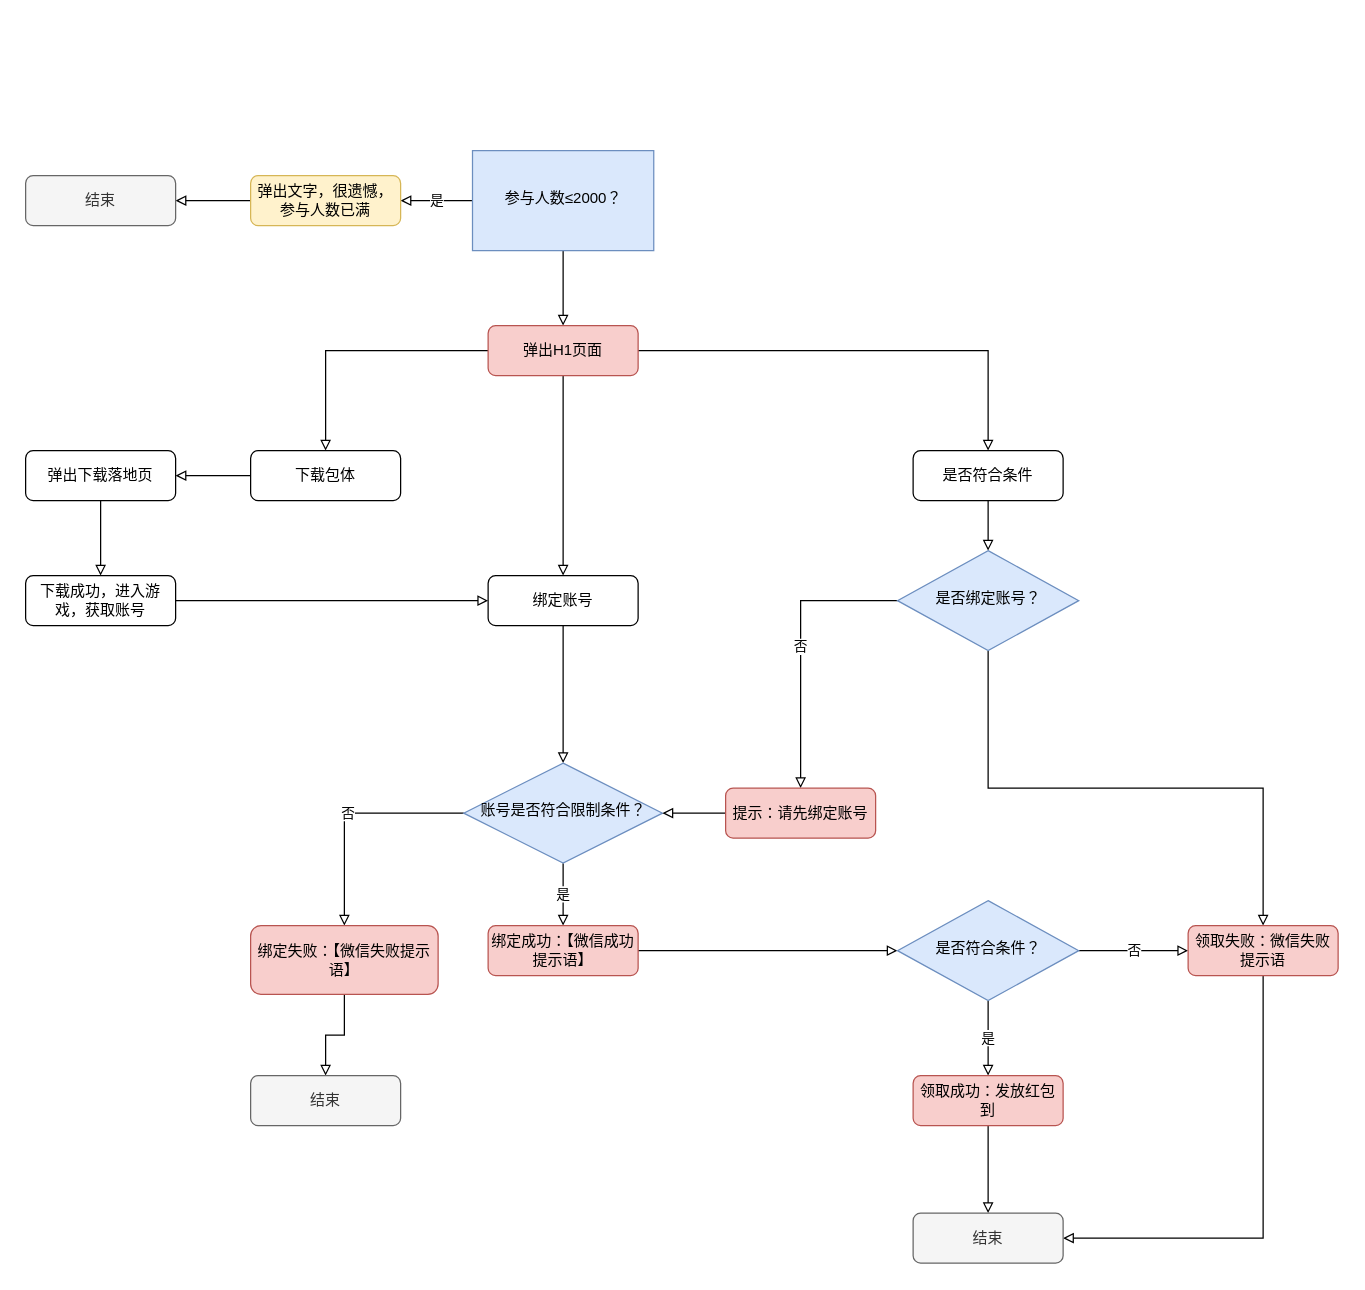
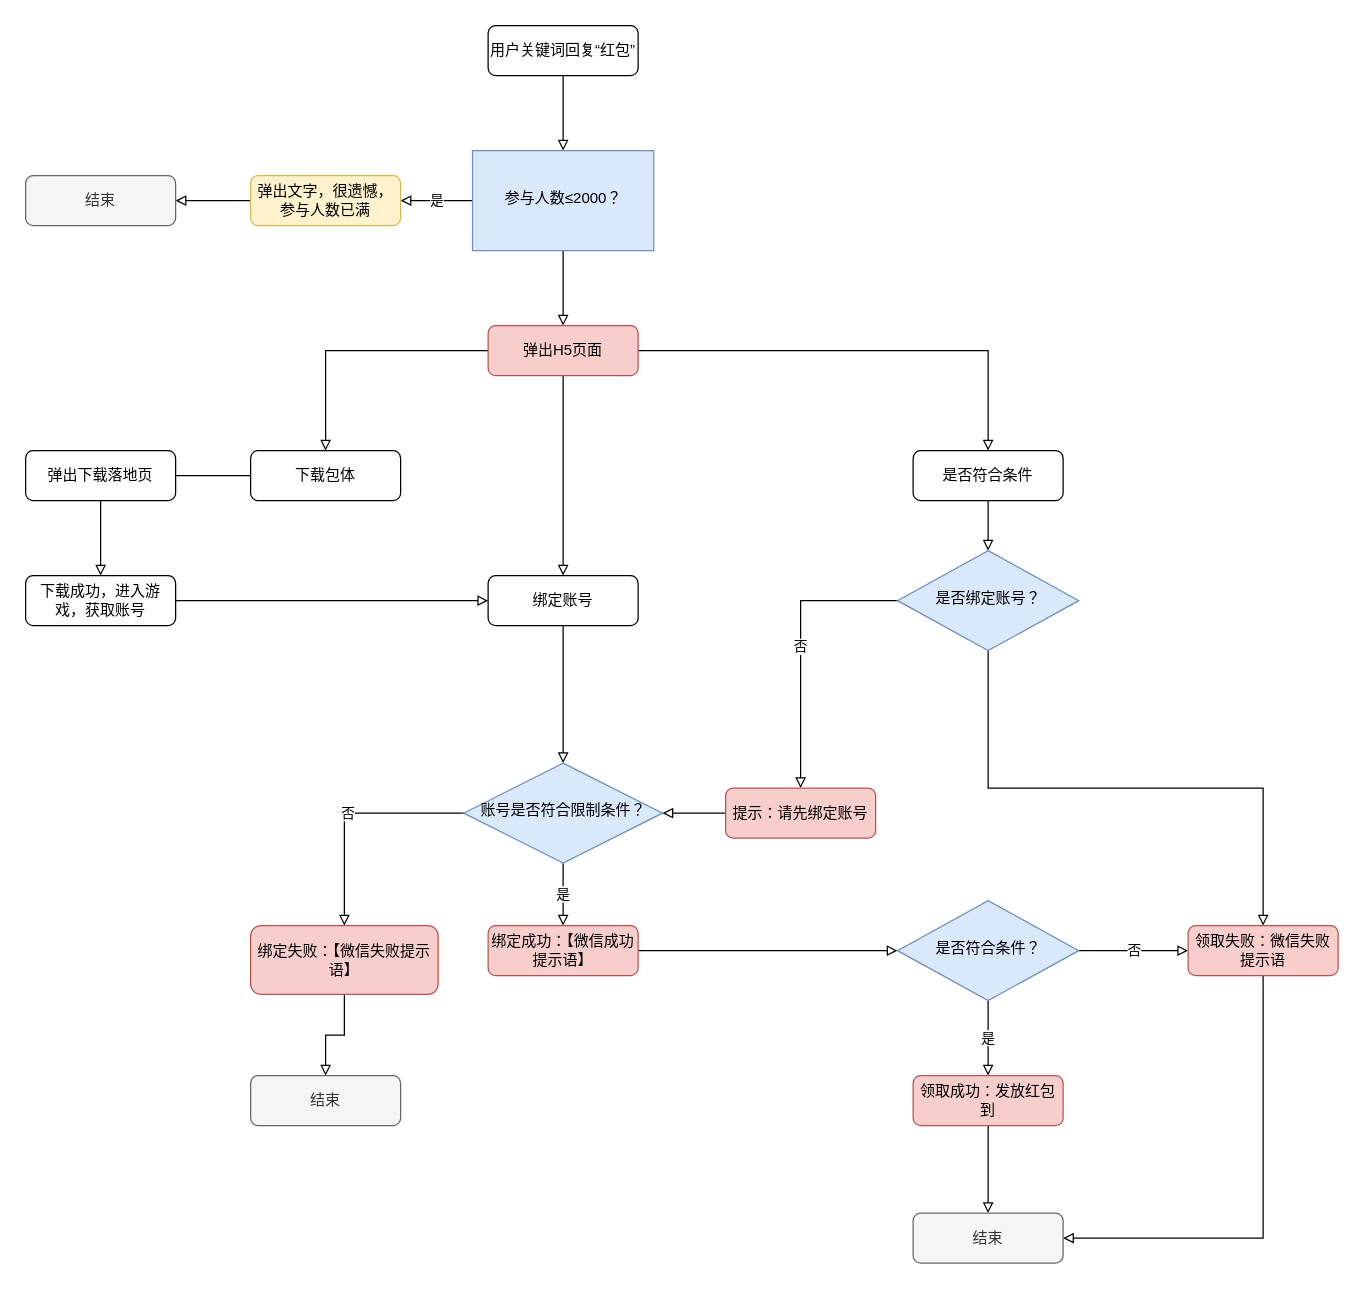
+ <mxCell id="3" value="用户关键词回复“红包”" style="rounded=1;whiteSpace=wrap;html=1;fontSize=12;glass=0;strokeWidth=1;shadow=0;" vertex="1" parent="1"><mxGeometry x="390" y="20" width="120" height="40" as="geometry" /></mxCell>
+ <mxCell id="2" style="edgeStyle=orthogonalEdgeStyle;rounded=0;orthogonalLoop=1;jettySize=auto;html=1;exitX=0.5;exitY=1;exitDx=0;exitDy=0;endArrow=block;endFill=0;" edge="1" parent="1" source="3" target="6"><mxGeometry relative="1" as="geometry" /></mxCell>
- <mxCell id="13" value="弹出H1页面" style="rounded=1;whiteSpace=wrap;html=1;fontSize=12;glass=0;strokeWidth=1;shadow=0;fillColor=#f8cecc;strokeColor=#b85450;" vertex="1" parent="1"><mxGeometry x="390" y="260" width="120" height="40" as="geometry" /></mxCell>
+ <mxCell id="13" value="弹出H5页面" style="rounded=1;whiteSpace=wrap;html=1;fontSize=12;glass=0;strokeWidth=1;shadow=0;fillColor=#f8cecc;strokeColor=#b85450;" vertex="1" parent="1"><mxGeometry x="390" y="260" width="120" height="40" as="geometry" /></mxCell>
- <mxCell id="14" value="" style="edgeStyle=orthogonalEdgeStyle;rounded=0;orthogonalLoop=1;jettySize=auto;html=1;endArrow=block;endFill=0;" edge="1" parent="1" source="15" target="17"><mxGeometry relative="1" as="geometry" /></mxCell>
+ <mxCell id="14" value="" style="edgeStyle=orthogonalEdgeStyle;rounded=0;orthogonalLoop=1;jettySize=auto;html=1;endArrow=none;endFill=0;" edge="1" parent="1" source="15" target="17"><mxGeometry relative="1" as="geometry" /></mxCell>
